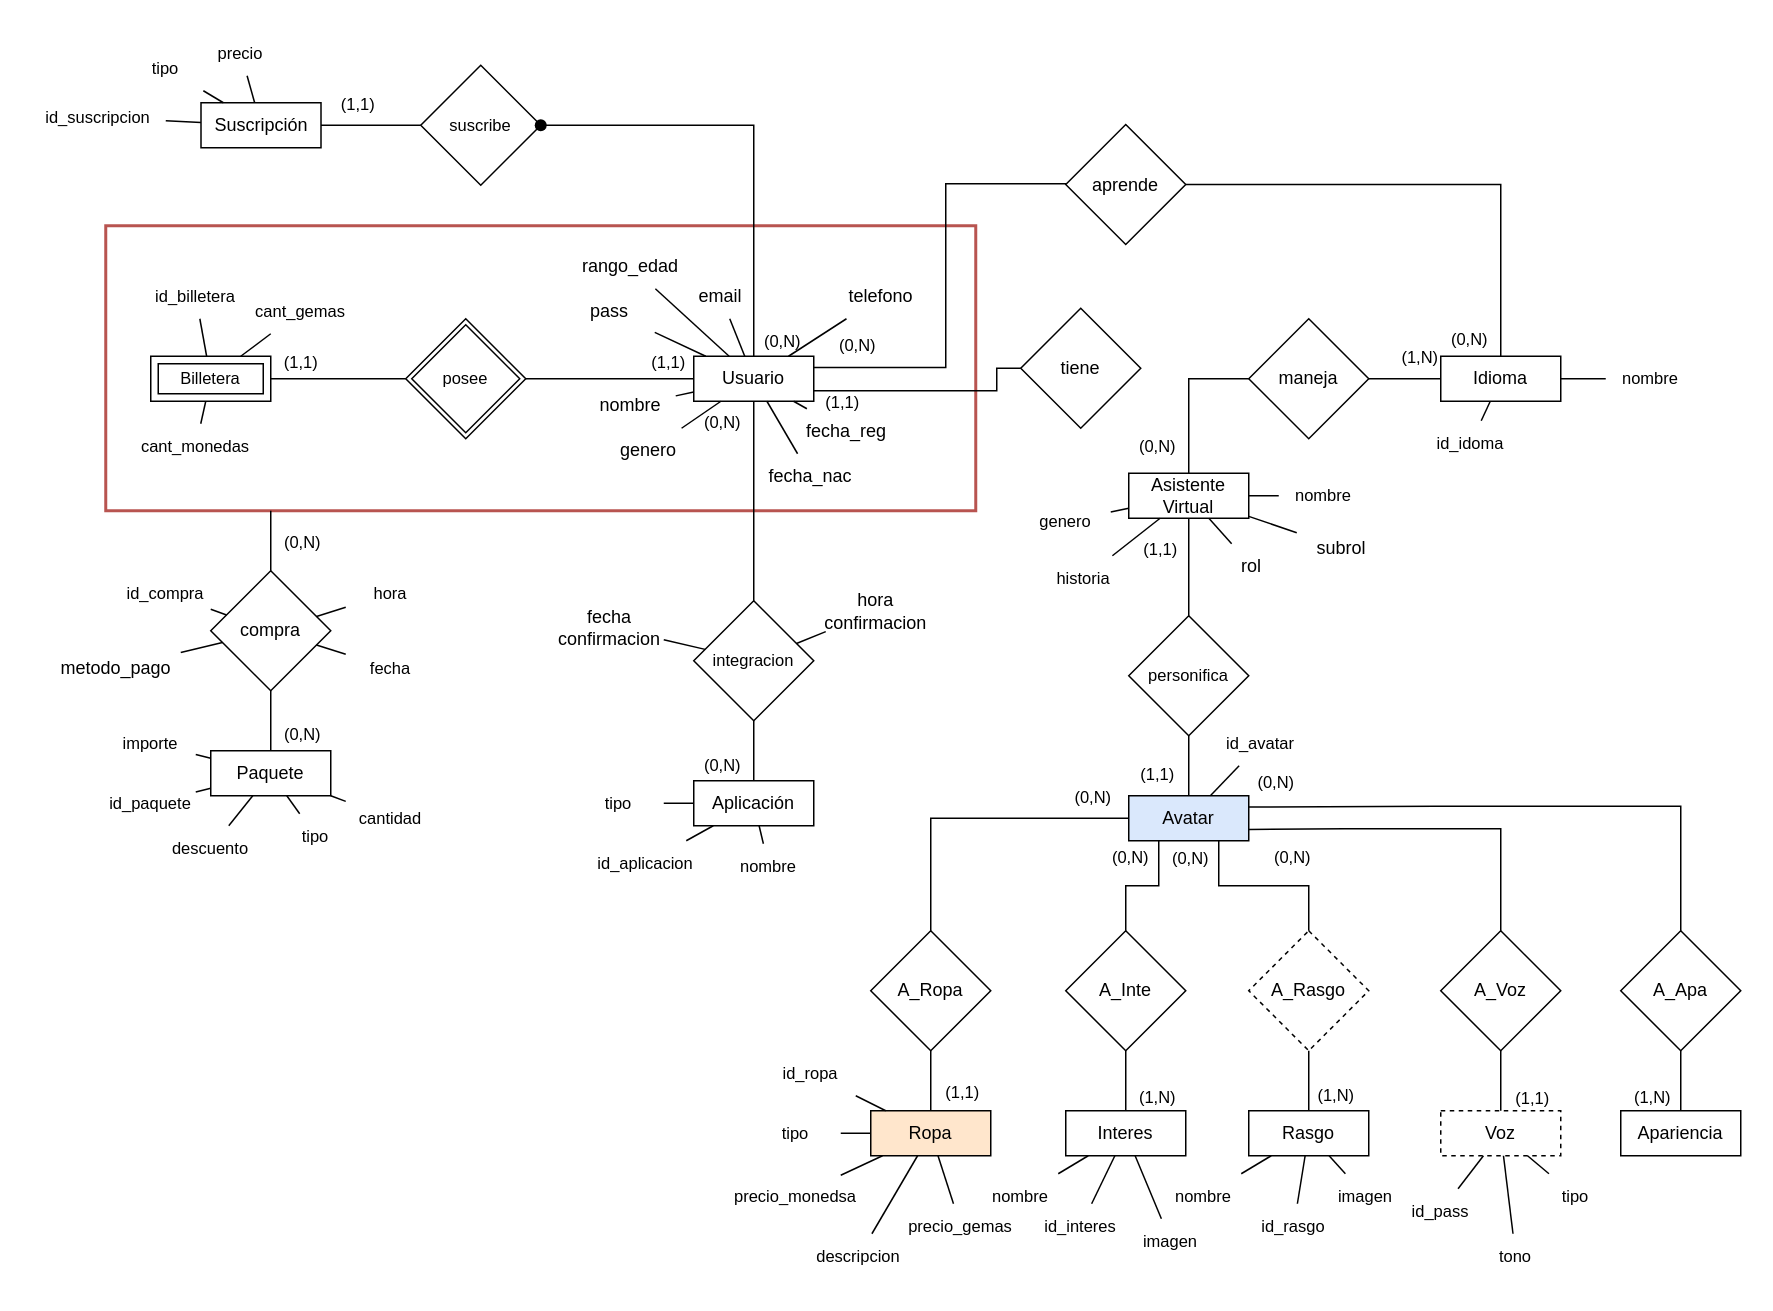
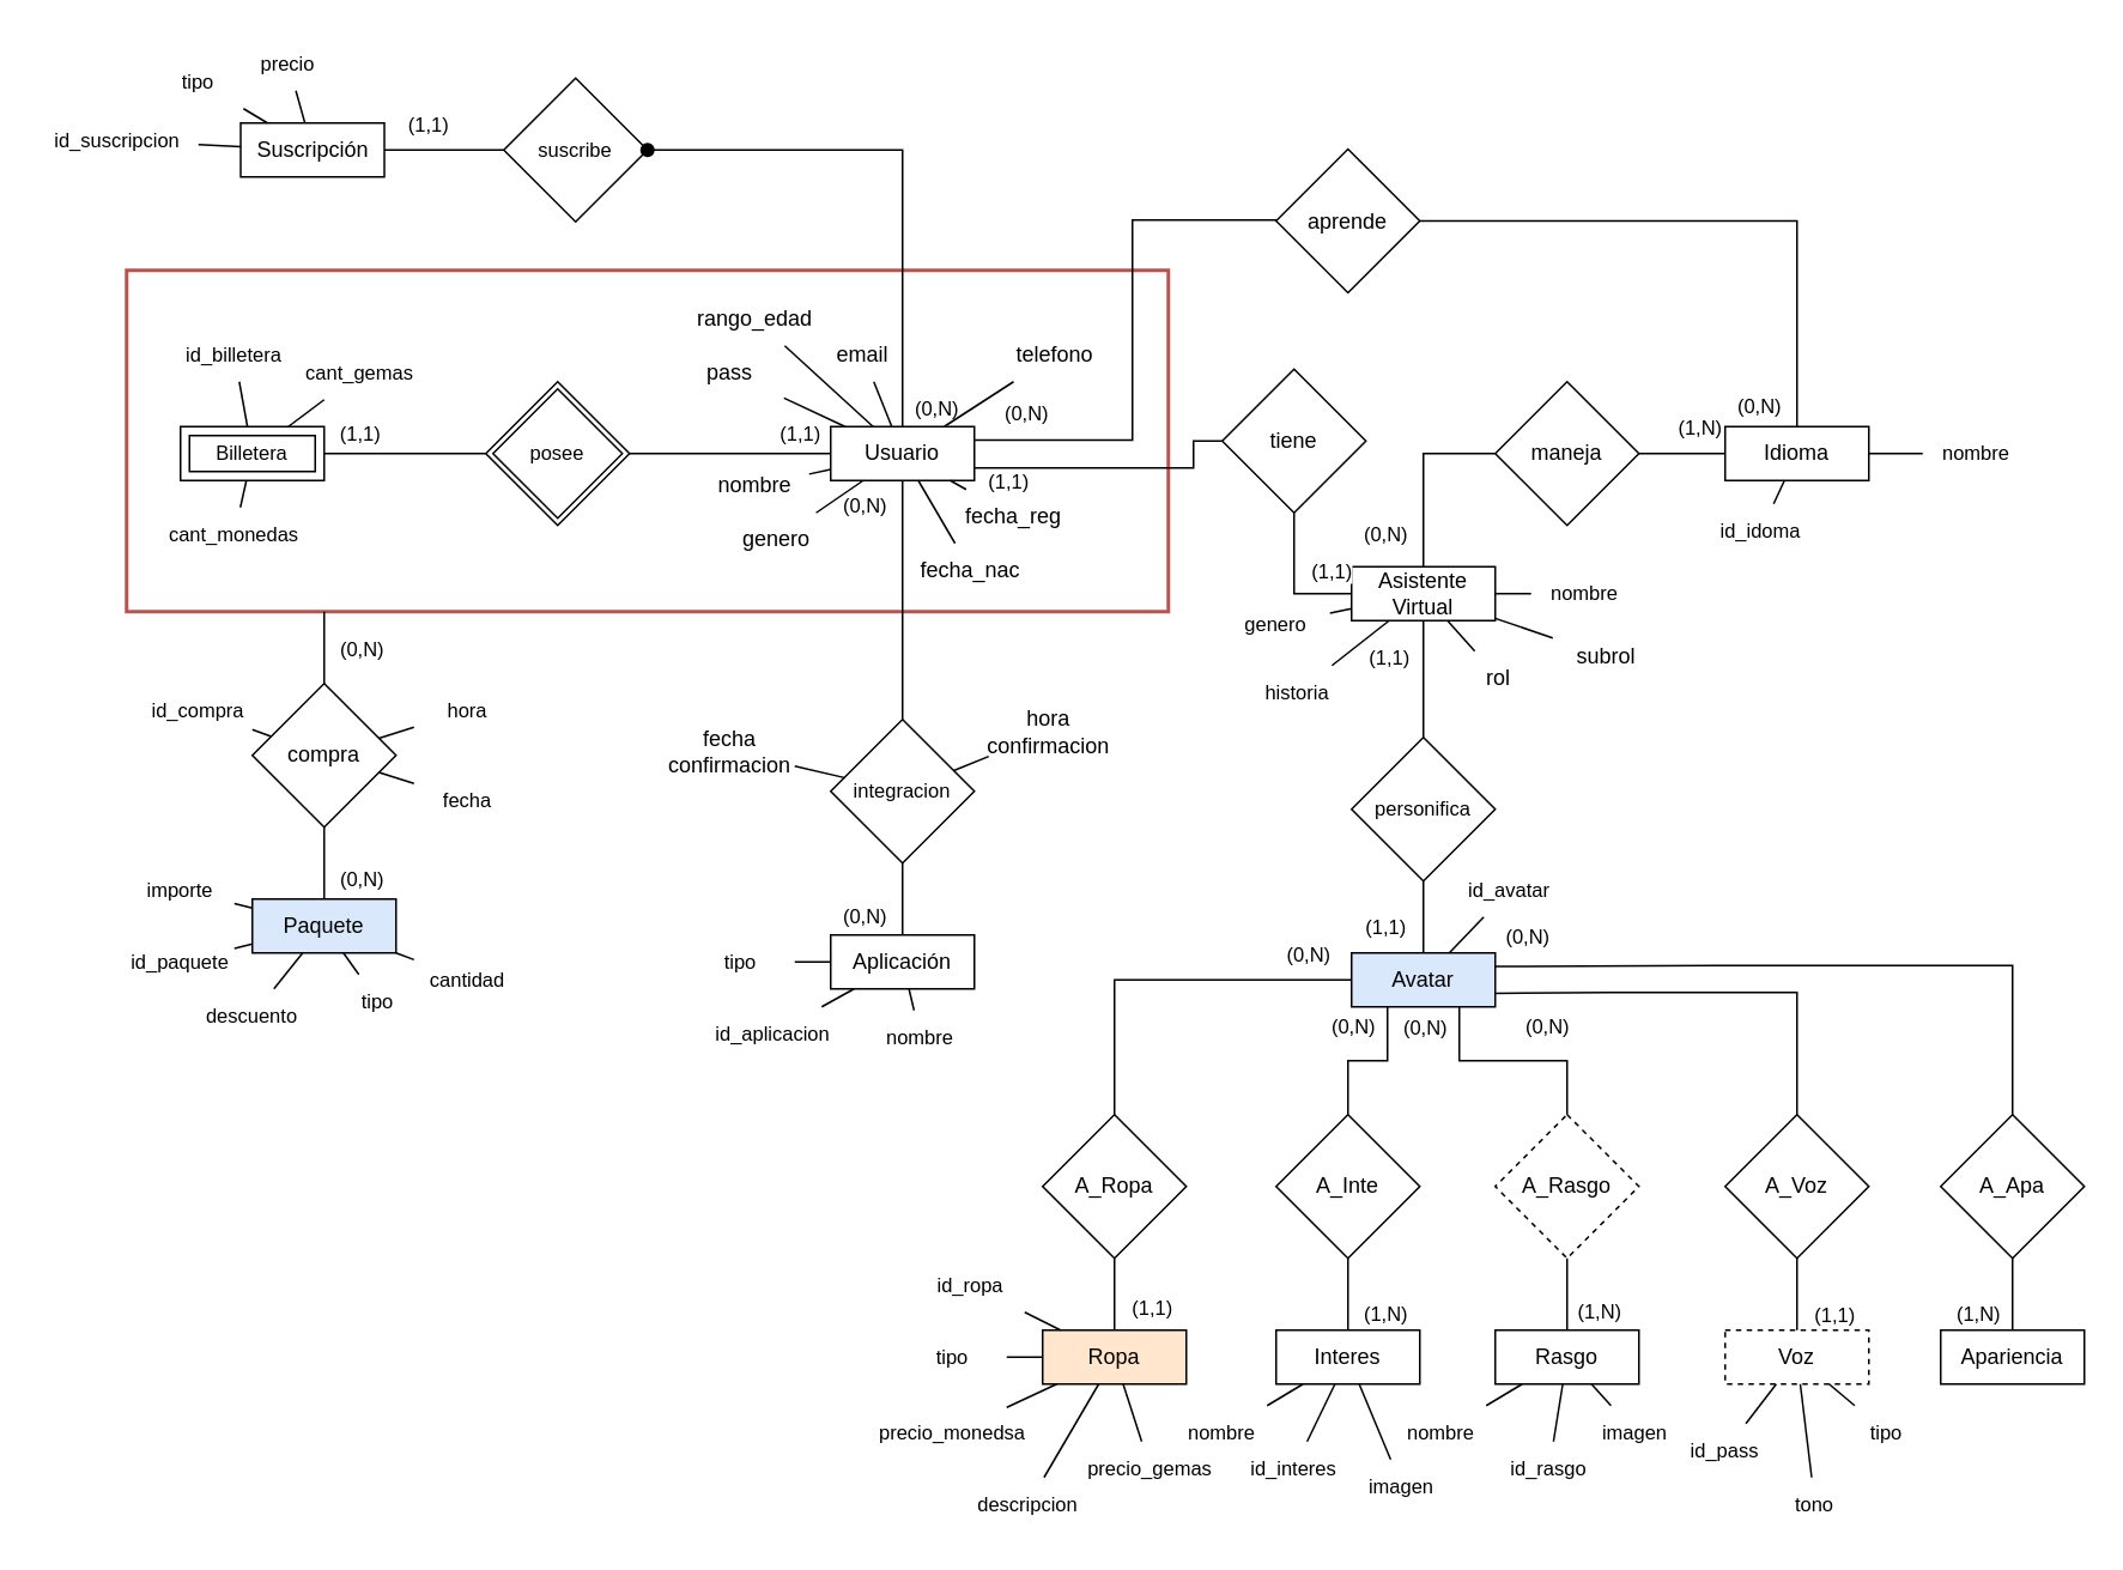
+ <mxCell id="180" value="" style="endArrow=none;html=1;edgeStyle=orthogonalEdgeStyle;endFill=0;startArrow=none;startFill=0;rounded=0;" edge="1" parent="1" source="8" target="179"><mxGeometry width="50" height="50" relative="1" as="geometry"><mxPoint x="654" y="430" as="sourcePoint" /><mxPoint x="704" y="380" as="targetPoint" /><Array as="points"><mxPoint x="720" y="330" /></Array></mxGeometry></mxCell>
+ <mxCell id="181" value="(1,1)" style="edgeLabel;html=1;align=center;verticalAlign=middle;resizable=0;points=[];" vertex="1" connectable="0" parent="180"><mxGeometry x="-0.368" y="-1" relative="1" as="geometry"><mxPoint x="12" y="-12" as="offset" /></mxGeometry></mxCell>
- <mxCell id="173" style="edgeStyle=none;html=1;endArrow=none;endFill=0;" edge="1" parent="1" source="174" target="14"><mxGeometry relative="1" as="geometry" /></mxCell>
- <mxCell id="174" value="metodo_pago" style="text;html=1;strokeColor=none;fillColor=none;align=center;verticalAlign=middle;whiteSpace=wrap;rounded=0;" vertex="1" parent="1"><mxGeometry x="34" y="430" width="86" height="30" as="geometry" /></mxCell>
- <mxCell id="15" value="Paquete" style="rounded=0;whiteSpace=wrap;html=1;" parent="1" vertex="1"><mxGeometry x="140" y="500" width="80" height="30" as="geometry" /></mxCell>
+ <mxCell id="15" value="Paquete" style="rounded=0;whiteSpace=wrap;html=1;fillColor=#dae8fc;" parent="1" vertex="1"><mxGeometry x="140" y="500" width="80" height="30" as="geometry" /></mxCell>
